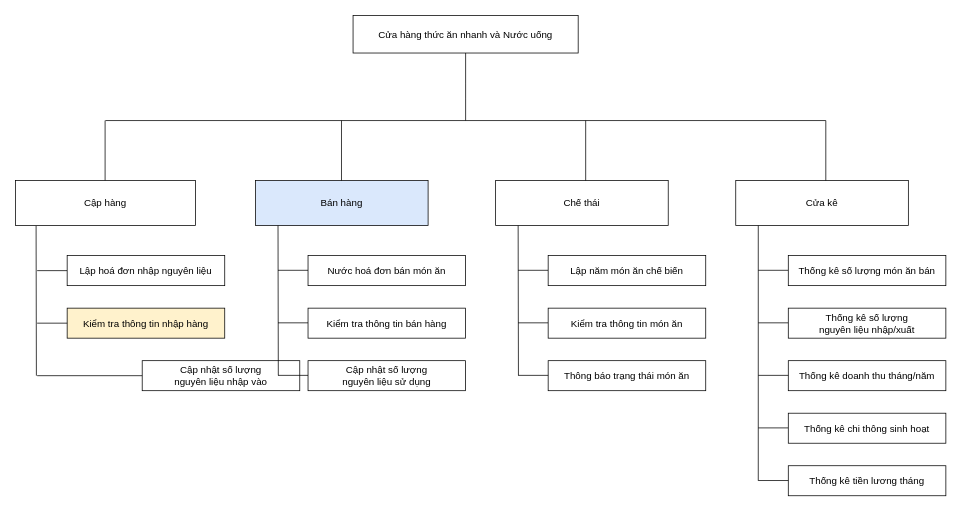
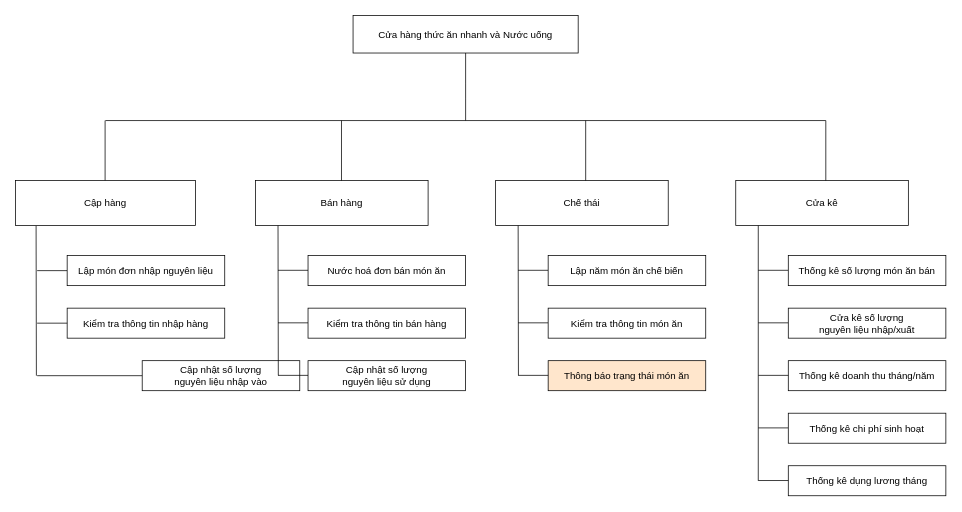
- <mxCell id="6" value="Bán hàng" style="rounded=0;whiteSpace=wrap;html=1;fontSize=13;verticalAlign=middle;shadow=0;fillColor=#dae8fc;" parent="1" vertex="1"><mxGeometry x="340" y="240" width="230" height="60" as="geometry" /></mxCell>
+ <mxCell id="6" value="Bán hàng" style="rounded=0;whiteSpace=wrap;html=1;fontSize=13;verticalAlign=middle;shadow=0;" parent="1" vertex="1"><mxGeometry x="340" y="240" width="230" height="60" as="geometry" /></mxCell>
- <mxCell id="10" value="Lập hoá đơn nhập nguyên liệu" style="rounded=0;whiteSpace=wrap;html=1;fontSize=13;verticalAlign=middle;shadow=0;" parent="1" vertex="1"><mxGeometry x="89" y="340" width="210" height="40" as="geometry" /></mxCell>
+ <mxCell id="10" value="Lập món đơn nhập nguyên liệu" style="rounded=0;whiteSpace=wrap;html=1;fontSize=13;verticalAlign=middle;shadow=0;" parent="1" vertex="1"><mxGeometry x="89" y="340" width="210" height="40" as="geometry" /></mxCell>
- <mxCell id="11" value="Kiểm tra thông tin nhập hàng" style="rounded=0;whiteSpace=wrap;html=1;fontSize=13;verticalAlign=middle;shadow=0;fillColor=#fff2cc;" parent="1" vertex="1"><mxGeometry x="89" y="410" width="210" height="40" as="geometry" /></mxCell>
+ <mxCell id="11" value="Kiểm tra thông tin nhập hàng" style="rounded=0;whiteSpace=wrap;html=1;fontSize=13;verticalAlign=middle;shadow=0;" parent="1" vertex="1"><mxGeometry x="89" y="410" width="210" height="40" as="geometry" /></mxCell>
- <mxCell id="27" value="Thống kê số lượng &lt;br&gt;nguyên liệu nhập/xuất" style="rounded=0;whiteSpace=wrap;html=1;fontSize=13;verticalAlign=middle;shadow=0;" parent="1" vertex="1"><mxGeometry x="1050" y="410" width="210" height="40" as="geometry" /></mxCell>
+ <mxCell id="27" value="Cửa kê số lượng &lt;br&gt;nguyên liệu nhập/xuất" style="rounded=0;whiteSpace=wrap;html=1;fontSize=13;verticalAlign=middle;shadow=0;" parent="1" vertex="1"><mxGeometry x="1050" y="410" width="210" height="40" as="geometry" /></mxCell>
- <mxCell id="37" value="Thông báo trạng thái món ăn" style="rounded=0;whiteSpace=wrap;html=1;fontSize=13;verticalAlign=middle;shadow=0;" vertex="1" parent="1"><mxGeometry x="730" y="480" width="210" height="40" as="geometry" /></mxCell>
+ <mxCell id="37" value="Thông báo trạng thái món ăn" style="rounded=0;whiteSpace=wrap;html=1;fontSize=13;verticalAlign=middle;shadow=0;fillColor=#ffe6cc;" vertex="1" parent="1"><mxGeometry x="730" y="480" width="210" height="40" as="geometry" /></mxCell>
- <mxCell id="34" value="Thống kê chi thông sinh hoạt" style="rounded=0;whiteSpace=wrap;html=1;fontSize=13;verticalAlign=middle;shadow=0;" parent="1" vertex="1"><mxGeometry x="1050" y="550" width="210" height="40" as="geometry" /></mxCell>
+ <mxCell id="34" value="Thống kê chi phí sinh hoạt" style="rounded=0;whiteSpace=wrap;html=1;fontSize=13;verticalAlign=middle;shadow=0;" parent="1" vertex="1"><mxGeometry x="1050" y="550" width="210" height="40" as="geometry" /></mxCell>
- <mxCell id="32" value="Thống kê tiền lương tháng" style="rounded=0;whiteSpace=wrap;html=1;fontSize=13;verticalAlign=middle;shadow=0;" parent="1" vertex="1"><mxGeometry x="1050" y="620" width="210" height="40" as="geometry" /></mxCell>
+ <mxCell id="32" value="Thống kê dụng lương tháng" style="rounded=0;whiteSpace=wrap;html=1;fontSize=13;verticalAlign=middle;shadow=0;" parent="1" vertex="1"><mxGeometry x="1050" y="620" width="210" height="40" as="geometry" /></mxCell>
